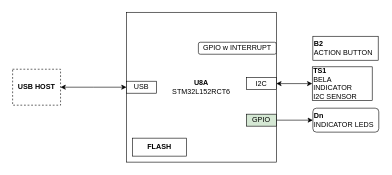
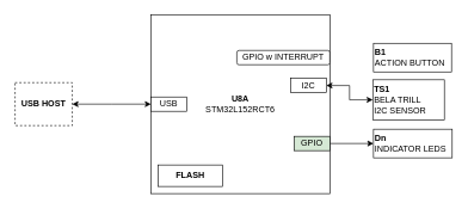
- <mxCell id="3" value="&lt;b&gt;B2&lt;/b&gt;&lt;br&gt;ACTION BUTTON" style="rounded=0;whiteSpace=wrap;html=1;align=left;" parent="1" vertex="1"><mxGeometry x="521" y="60" width="109" height="40" as="geometry" /></mxCell>
+ <mxCell id="3" value="&lt;b&gt;B1&lt;/b&gt;&lt;br&gt;ACTION BUTTON" style="rounded=0;whiteSpace=wrap;html=1;align=left;" parent="1" vertex="1"><mxGeometry x="521" y="60" width="109" height="40" as="geometry" /></mxCell>
- <mxCell id="8" value="I2C" style="rounded=0;whiteSpace=wrap;html=1;" parent="1" vertex="1"><mxGeometry x="410" y="129" width="50" height="20" as="geometry" /></mxCell>
+ <mxCell id="8" value="I2C" style="rounded=0;whiteSpace=wrap;html=1;" parent="1" vertex="1"><mxGeometry x="405" y="109" width="50" height="20" as="geometry" /></mxCell>
- <mxCell id="10" value="TS1&lt;br&gt;&lt;span style=&quot;font-weight: normal&quot;&gt;BELA INDICATOR&lt;br&gt;I2C SENSOR&lt;br&gt;&lt;/span&gt;" style="rounded=0;whiteSpace=wrap;html=1;fontStyle=1;align=left;" vertex="1" parent="1"><mxGeometry x="520" y="111" width="100" height="56" as="geometry" /></mxCell>
+ <mxCell id="10" value="TS1&lt;br&gt;&lt;span style=&quot;font-weight: normal&quot;&gt;BELA TRILL&lt;br&gt;I2C SENSOR&lt;br&gt;&lt;/span&gt;" style="rounded=0;whiteSpace=wrap;html=1;fontStyle=1;align=left;" vertex="1" parent="1"><mxGeometry x="520" y="111" width="100" height="56" as="geometry" /></mxCell>
- <mxCell id="9" value="&lt;b&gt;Dn&lt;br&gt;&lt;/b&gt;INDICATOR LEDS" style="whiteSpace=wrap;html=1;align=left;rounded=1;" vertex="1" parent="1"><mxGeometry x="521" y="180" width="110" height="40" as="geometry" /></mxCell>
+ <mxCell id="9" value="&lt;b&gt;Dn&lt;br&gt;&lt;/b&gt;INDICATOR LEDS" style="rounded=0;whiteSpace=wrap;html=1;align=left;" vertex="1" parent="1"><mxGeometry x="521" y="180" width="110" height="40" as="geometry" /></mxCell>
